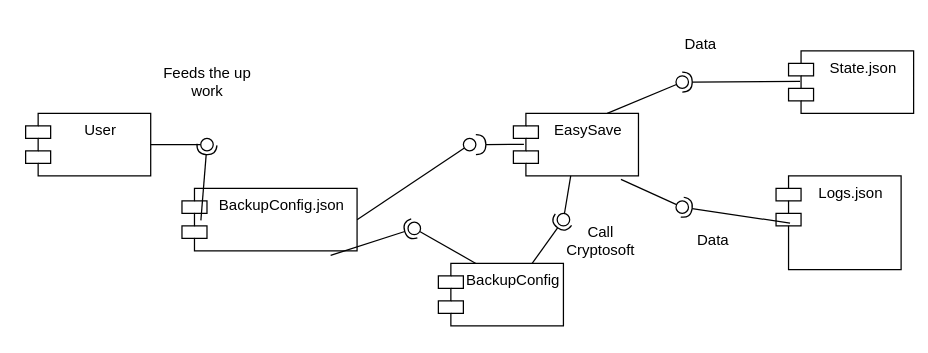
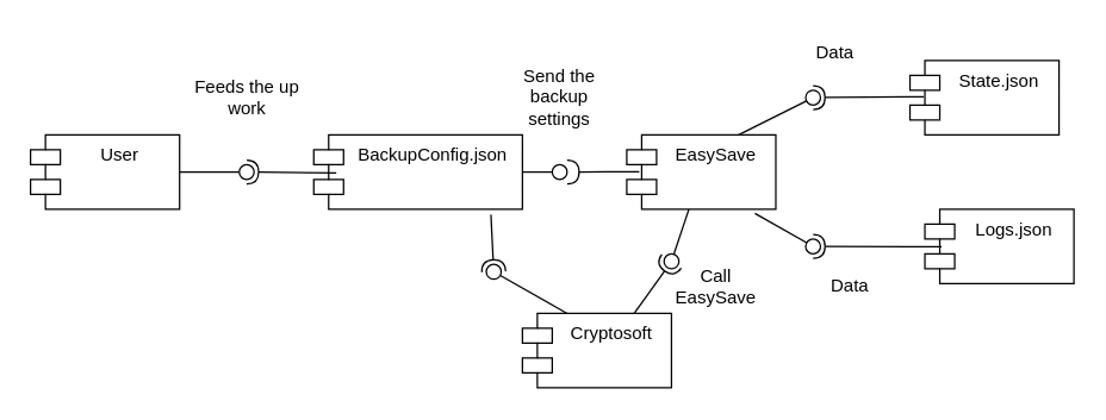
+ <mxCell id="20" value="Send the backup settings" style="text;html=1;strokeColor=none;fillColor=none;align=center;verticalAlign=middle;whiteSpace=wrap;rounded=0;" parent="1" vertex="1"><mxGeometry x="333.25" y="50" width="83.5" height="30" as="geometry" /></mxCell>
- <mxCell id="2" value="State.json" style="shape=module;align=left;spacingLeft=20;align=center;verticalAlign=top;direction=east;" parent="1" vertex="1"><mxGeometry x="630" y="40" width="100" height="50" as="geometry" /></mxCell>
+ <mxCell id="2" value="State.json" style="shape=module;align=left;spacingLeft=20;align=center;verticalAlign=top;direction=east;" parent="1" vertex="1"><mxGeometry x="610" y="40" width="100" height="50" as="geometry" /></mxCell>
- <mxCell id="5" value="EasySave" style="shape=module;align=left;spacingLeft=20;align=center;verticalAlign=top;direction=east;" parent="1" vertex="1"><mxGeometry x="410" y="90" width="100" height="50" as="geometry" /></mxCell>
+ <mxCell id="5" value="EasySave" style="shape=module;align=left;spacingLeft=20;align=center;verticalAlign=top;direction=east;" parent="1" vertex="1"><mxGeometry x="420" y="90" width="100" height="50" as="geometry" /></mxCell>
- <mxCell id="4" value="BackupConfig.json" style="shape=module;align=left;spacingLeft=20;align=center;verticalAlign=top;direction=east;" parent="1" vertex="1"><mxGeometry x="145" y="150" width="140" height="50" as="geometry" /></mxCell>
+ <mxCell id="4" value="BackupConfig.json" style="shape=module;align=left;spacingLeft=20;align=center;verticalAlign=top;direction=east;" parent="1" vertex="1"><mxGeometry x="210" y="90" width="140" height="50" as="geometry" /></mxCell>
- <mxCell id="3" value="Logs.json" style="shape=module;align=left;spacingLeft=20;align=center;verticalAlign=top;direction=east;" parent="1" vertex="1"><mxGeometry x="620" y="140" width="100" height="75" as="geometry" /></mxCell>
+ <mxCell id="3" value="Logs.json" style="shape=module;align=left;spacingLeft=20;align=center;verticalAlign=top;direction=east;" parent="1" vertex="1"><mxGeometry x="620" y="140" width="100" height="50" as="geometry" /></mxCell>
- <mxCell id="30" value="Call Cryptosoft" style="text;html=1;strokeColor=none;fillColor=none;align=center;verticalAlign=middle;whiteSpace=wrap;rounded=0;" parent="1" vertex="1"><mxGeometry x="450" y="177" width="60" height="30" as="geometry" /></mxCell>
+ <mxCell id="30" value="Call EasySave" style="text;html=1;strokeColor=none;fillColor=none;align=center;verticalAlign=middle;whiteSpace=wrap;rounded=0;" parent="1" vertex="1"><mxGeometry x="450" y="177" width="60" height="30" as="geometry" /></mxCell>
- <mxCell id="26" value="BackupConfig" style="shape=module;align=left;spacingLeft=20;align=center;verticalAlign=top;direction=east;" parent="1" vertex="1"><mxGeometry x="350" y="210" width="100" height="50" as="geometry" /></mxCell>
+ <mxCell id="26" value="Cryptosoft" style="shape=module;align=left;spacingLeft=20;align=center;verticalAlign=top;direction=east;" parent="1" vertex="1"><mxGeometry x="350" y="210" width="100" height="50" as="geometry" /></mxCell>
